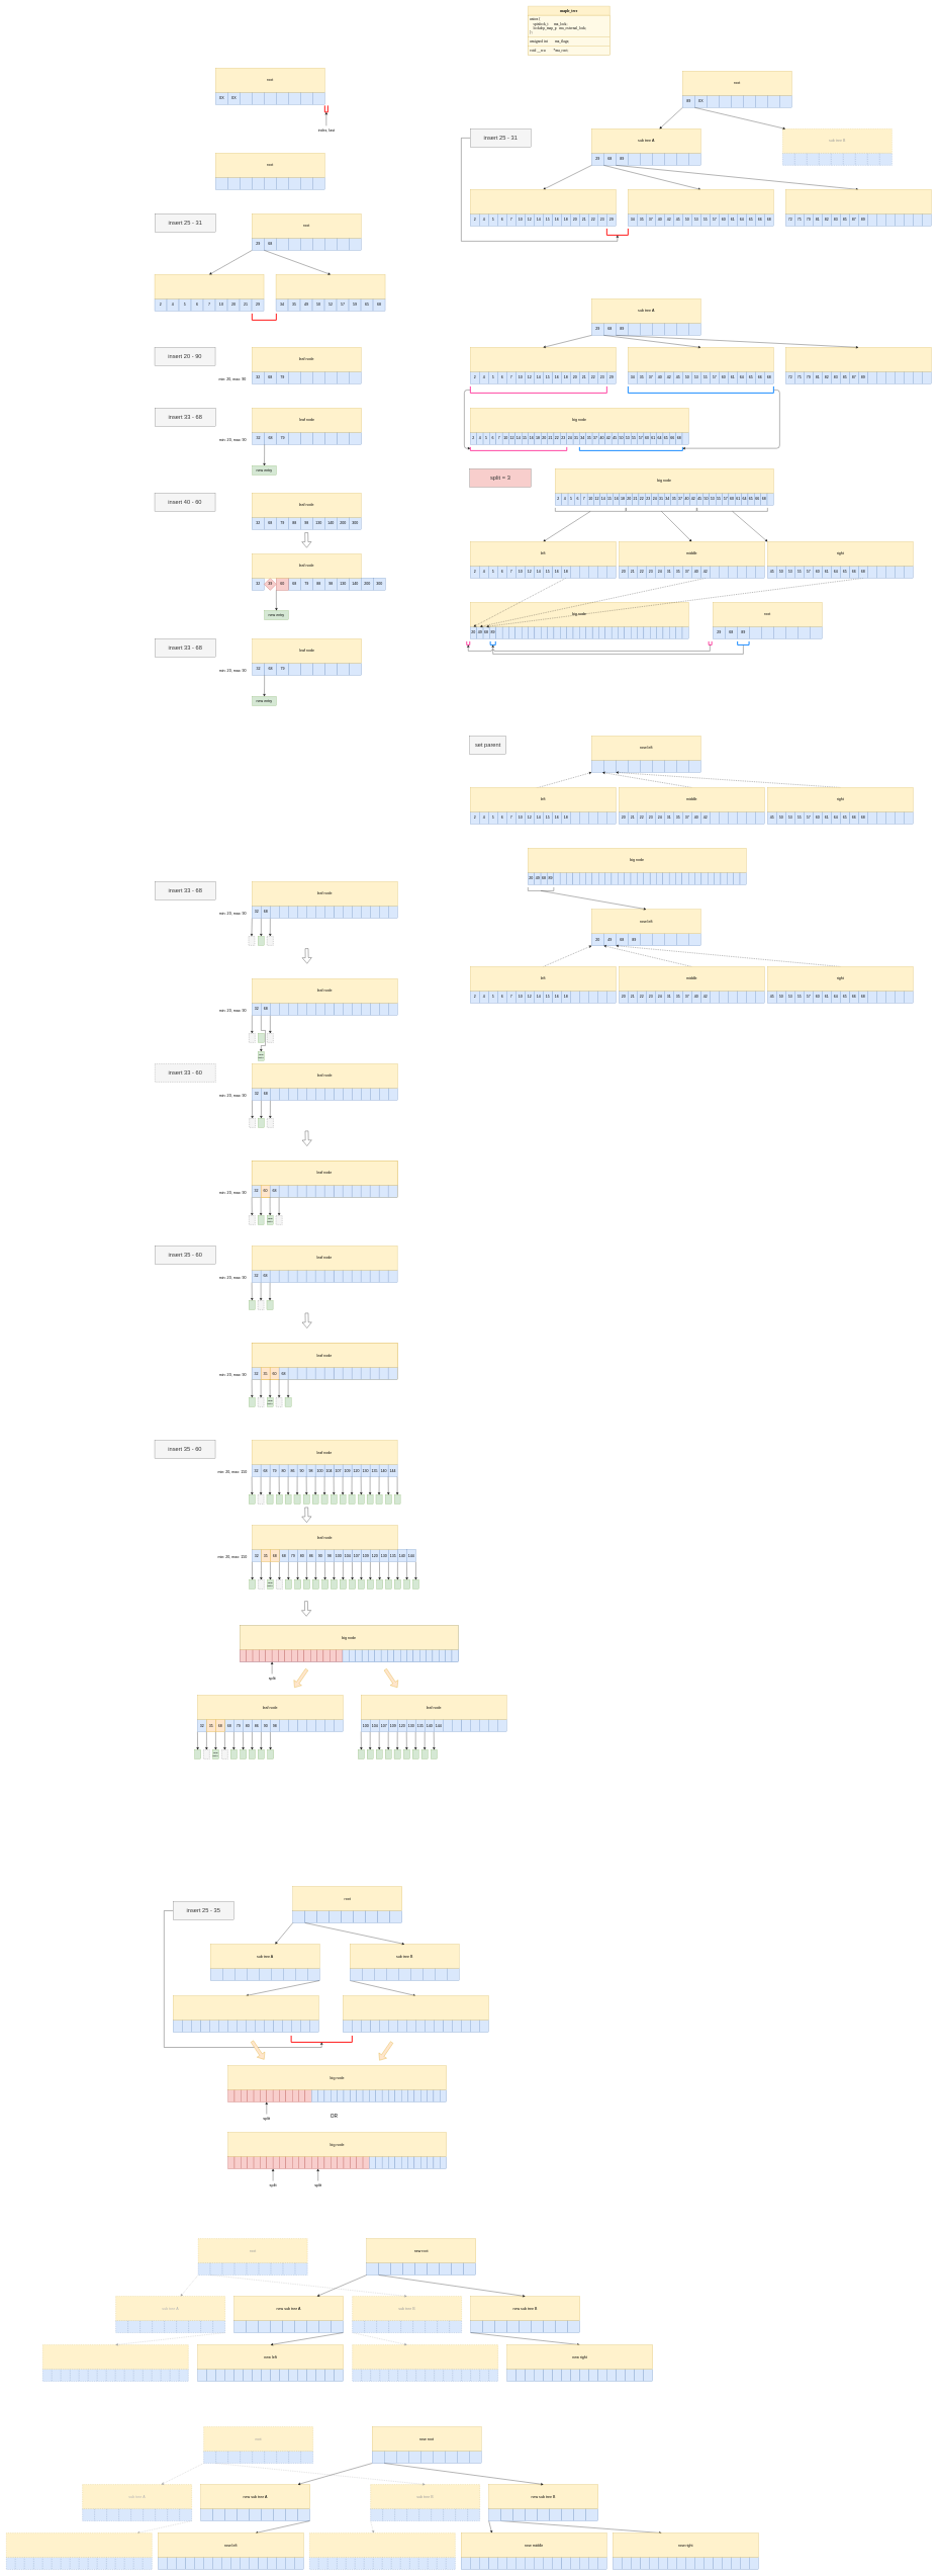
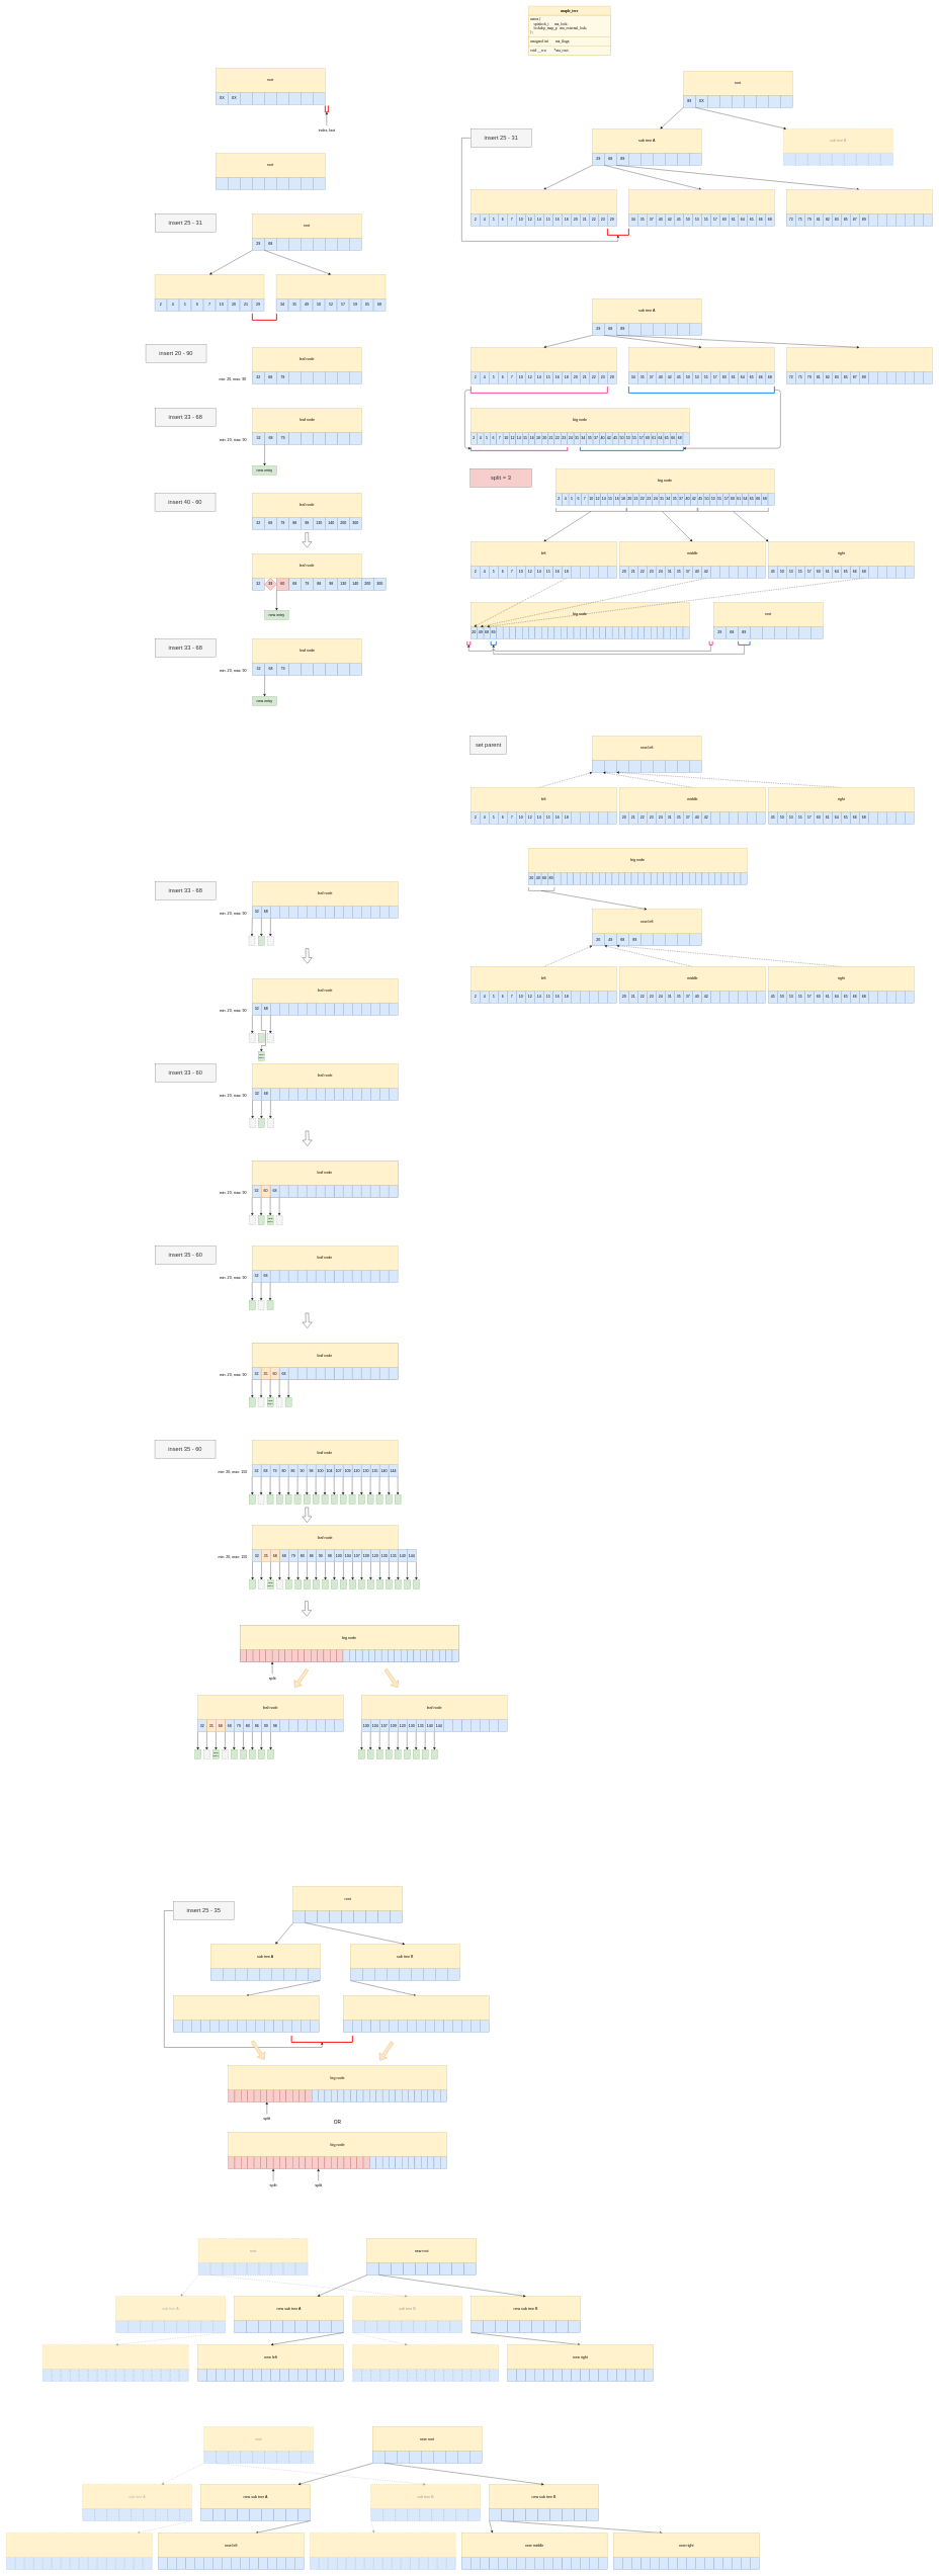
- <mxCell id="285" value="&lt;font style=&quot;font-size: 19px;&quot;&gt;insert 20 - 90&lt;/font&gt;" style="rounded=0;whiteSpace=wrap;html=1;fillColor=#f5f5f5;fontColor=#333333;strokeColor=#666666;" vertex="1" parent="1"><mxGeometry x="509" y="1144" width="200" height="60" as="geometry" /></mxCell>
+ <mxCell id="285" value="&lt;font style=&quot;font-size: 19px;&quot;&gt;insert 20 - 90&lt;/font&gt;" style="rounded=0;whiteSpace=wrap;html=1;fillColor=#f5f5f5;fontColor=#333333;strokeColor=#666666;" vertex="1" parent="1"><mxGeometry x="479" y="1134" width="200" height="60" as="geometry" /></mxCell>
- <mxCell id="357" value="&lt;font style=&quot;font-size: 19px;&quot;&gt;insert 33 - 60&lt;/font&gt;" style="rounded=0;whiteSpace=wrap;html=1;fillColor=#f5f5f5;fontColor=#333333;strokeColor=#666666;dashed=1;" vertex="1" parent="1"><mxGeometry x="510" y="3504" width="200" height="60" as="geometry" /></mxCell>
+ <mxCell id="357" value="&lt;font style=&quot;font-size: 19px;&quot;&gt;insert 33 - 60&lt;/font&gt;" style="rounded=0;whiteSpace=wrap;html=1;fillColor=#f5f5f5;fontColor=#333333;strokeColor=#666666;" vertex="1" parent="1"><mxGeometry x="510" y="3504" width="200" height="60" as="geometry" /></mxCell>
- <mxCell id="641" value="OR" style="text;html=1;align=center;verticalAlign=middle;resizable=0;points=[];autosize=1;strokeColor=none;fillColor=none;fontSize=16;" vertex="1" parent="1"><mxGeometry x="1075.25" y="6954" width="50" height="30" as="geometry" /></mxCell>
+ <mxCell id="641" value="OR" style="text;html=1;align=center;verticalAlign=middle;resizable=0;points=[];autosize=1;strokeColor=none;fillColor=none;fontSize=16;" vertex="1" parent="1"><mxGeometry x="1085.25" y="6974" width="50" height="30" as="geometry" /></mxCell>
